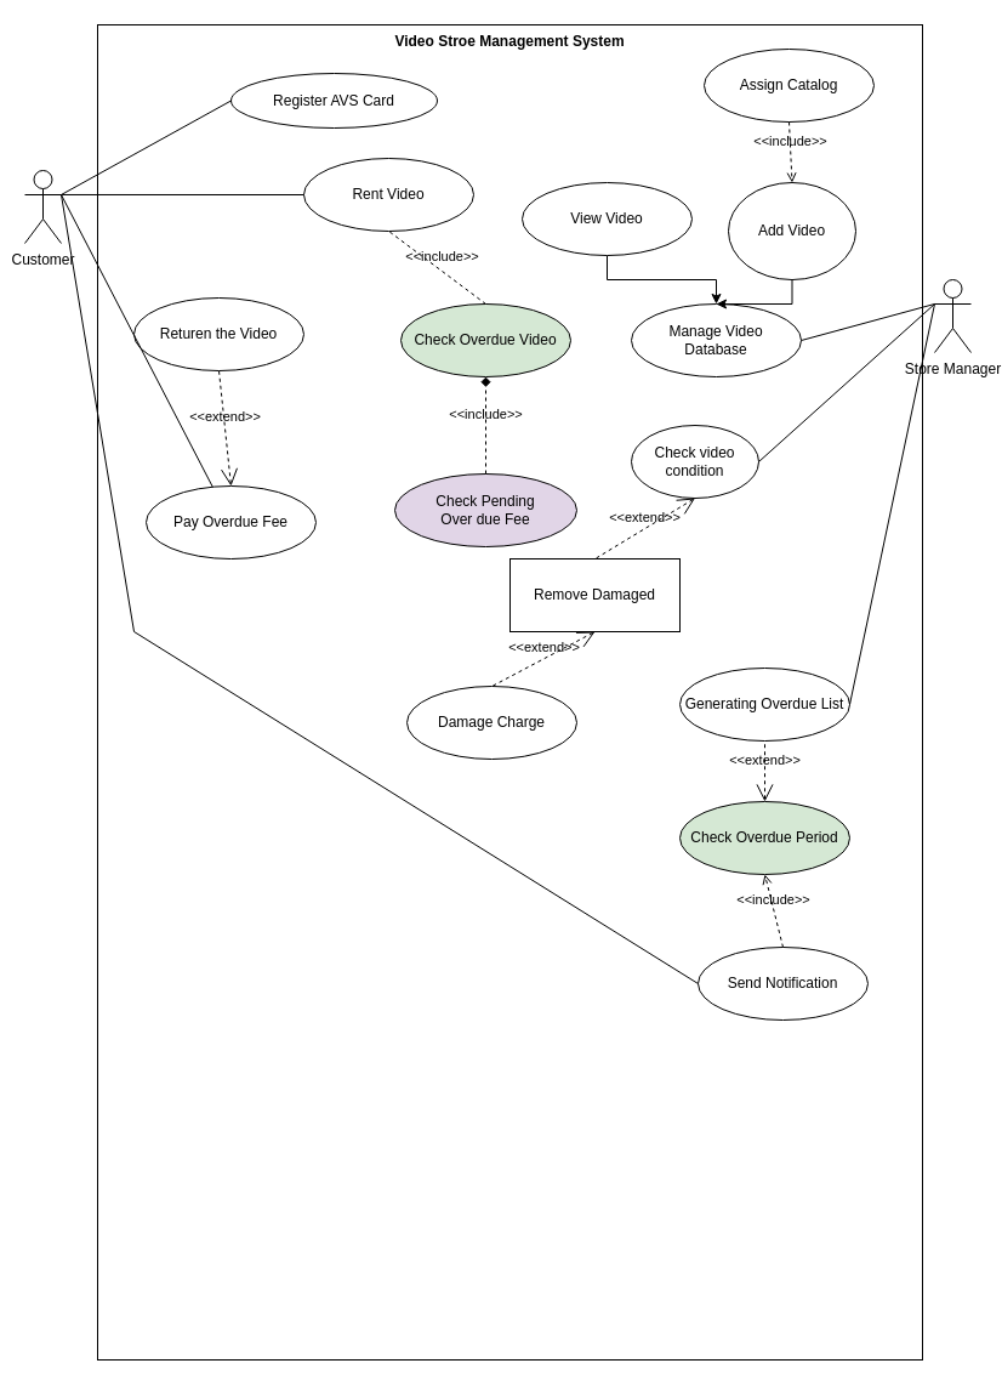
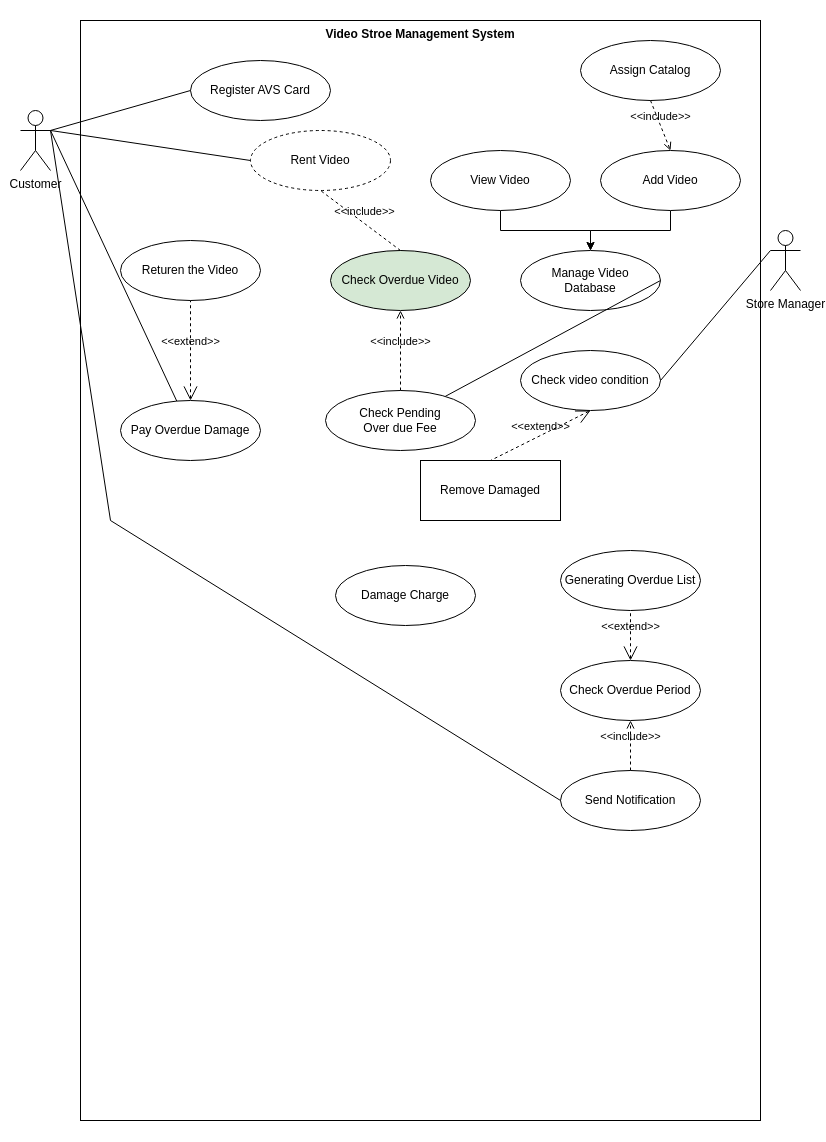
- <mxCell id="9" value="Register AVS Card" style="ellipse;whiteSpace=wrap;html=1;" vertex="1" parent="1"><mxGeometry x="190" y="60" width="170" height="45" as="geometry" /></mxCell>
+ <mxCell id="9" value="Register AVS Card" style="ellipse;whiteSpace=wrap;html=1;" vertex="1" parent="1"><mxGeometry x="190" y="60" width="140" height="60" as="geometry" /></mxCell>
- <mxCell id="15" value="Rent Video" style="ellipse;whiteSpace=wrap;html=1;" vertex="1" parent="1"><mxGeometry x="250" y="130" width="140" height="60" as="geometry" /></mxCell>
+ <mxCell id="15" value="Rent Video" style="ellipse;whiteSpace=wrap;html=1;dashed=1;" vertex="1" parent="1"><mxGeometry x="250" y="130" width="140" height="60" as="geometry" /></mxCell>
- <mxCell id="3" value="Customer" style="shape=umlActor;html=1;verticalLabelPosition=bottom;verticalAlign=top;align=center;" vertex="1" parent="1"><mxGeometry x="20" y="140" width="30" height="60" as="geometry" /></mxCell>
+ <mxCell id="3" value="Customer" style="shape=umlActor;html=1;verticalLabelPosition=bottom;verticalAlign=top;align=center;" vertex="1" parent="1"><mxGeometry x="20" y="110" width="30" height="60" as="geometry" /></mxCell>
- <mxCell id="12" value="Add Video" style="ellipse;whiteSpace=wrap;html=1;" vertex="1" parent="1"><mxGeometry x="600" y="150" width="105" height="80" as="geometry" /></mxCell>
+ <mxCell id="12" value="Add Video" style="ellipse;whiteSpace=wrap;html=1;" vertex="1" parent="1"><mxGeometry x="600" y="150" width="140" height="60" as="geometry" /></mxCell>
- <mxCell id="8" value="" style="edgeStyle=none;html=1;endArrow=none;verticalAlign=bottom;rounded=0;exitX=1;exitY=0.5;exitDx=0;exitDy=0;entryX=0;entryY=0.333;entryDx=0;entryDy=0;entryPerimeter=0;" edge="1" parent="1" source="5" target="4"><mxGeometry width="160" relative="1" as="geometry"><mxPoint x="500" y="60" as="sourcePoint" /><mxPoint x="660" y="60" as="targetPoint" /></mxGeometry></mxCell>
+ <mxCell id="8" value="" style="edgeStyle=none;html=1;endArrow=none;verticalAlign=bottom;rounded=0;exitX=1;exitY=0.5;exitDx=0;exitDy=0;" edge="1" parent="1" source="5" target="21"><mxGeometry width="160" relative="1" as="geometry"><mxPoint x="500" y="60" as="sourcePoint" /><mxPoint x="660" y="60" as="targetPoint" /></mxGeometry></mxCell>
- <mxCell id="19" value="Returen the Video" style="ellipse;whiteSpace=wrap;html=1;" vertex="1" parent="1"><mxGeometry x="110" y="245" width="140" height="60" as="geometry" /></mxCell>
+ <mxCell id="19" value="Returen the Video" style="ellipse;whiteSpace=wrap;html=1;" vertex="1" parent="1"><mxGeometry x="120" y="240" width="140" height="60" as="geometry" /></mxCell>
- <mxCell id="24" value="&amp;lt;&amp;lt;include&amp;gt;&amp;gt;" style="edgeStyle=none;html=1;endArrow=diamond;verticalAlign=bottom;dashed=1;labelBackgroundColor=none;rounded=0;exitX=0.5;exitY=0;exitDx=0;exitDy=0;entryX=0.5;entryY=1;entryDx=0;entryDy=0;" edge="1" parent="1" source="21" target="17"><mxGeometry width="160" relative="1" as="geometry"><mxPoint x="500" y="370" as="sourcePoint" /><mxPoint x="660" y="370" as="targetPoint" /></mxGeometry></mxCell>
+ <mxCell id="24" value="&amp;lt;&amp;lt;include&amp;gt;&amp;gt;" style="edgeStyle=none;html=1;endArrow=open;verticalAlign=bottom;dashed=1;labelBackgroundColor=none;rounded=0;exitX=0.5;exitY=0;exitDx=0;exitDy=0;entryX=0.5;entryY=1;entryDx=0;entryDy=0;" edge="1" parent="1" source="21" target="17"><mxGeometry width="160" relative="1" as="geometry"><mxPoint x="500" y="370" as="sourcePoint" /><mxPoint x="660" y="370" as="targetPoint" /></mxGeometry></mxCell>
- <mxCell id="32" value="Check video condition" style="ellipse;whiteSpace=wrap;html=1;" vertex="1" parent="1"><mxGeometry x="520" y="350" width="105" height="60" as="geometry" /></mxCell>
+ <mxCell id="32" value="Check video condition" style="ellipse;whiteSpace=wrap;html=1;" vertex="1" parent="1"><mxGeometry x="520" y="350" width="140" height="60" as="geometry" /></mxCell>
- <mxCell id="26" value="" style="edgeStyle=none;html=1;endArrow=none;verticalAlign=bottom;rounded=0;entryX=0;entryY=0.333;entryDx=0;entryDy=0;entryPerimeter=0;exitX=1;exitY=0.5;exitDx=0;exitDy=0;" edge="1" parent="1" source="25" target="4"><mxGeometry width="160" relative="1" as="geometry"><mxPoint x="500" y="370" as="sourcePoint" /><mxPoint x="660" y="370" as="targetPoint" /></mxGeometry></mxCell>
- <mxCell id="21" value="Check Pending&lt;div&gt;Over due Fee&lt;/div&gt;" style="ellipse;whiteSpace=wrap;html=1;fillColor=#e1d5e7;" vertex="1" parent="1"><mxGeometry x="325" y="390" width="150" height="60" as="geometry" /></mxCell>
+ <mxCell id="21" value="Check Pending&lt;div&gt;Over due Fee&lt;/div&gt;" style="ellipse;whiteSpace=wrap;html=1;" vertex="1" parent="1"><mxGeometry x="325" y="390" width="150" height="60" as="geometry" /></mxCell>
- <mxCell id="20" value="Pay Overdue Fee" style="ellipse;whiteSpace=wrap;html=1;" vertex="1" parent="1"><mxGeometry x="120" y="400" width="140" height="60" as="geometry" /></mxCell>
+ <mxCell id="20" value="Pay Overdue Damage" style="ellipse;whiteSpace=wrap;html=1;" vertex="1" parent="1"><mxGeometry x="120" y="400" width="140" height="60" as="geometry" /></mxCell>
- <mxCell id="37" value="&amp;lt;&amp;lt;extend&amp;gt;&amp;gt;" style="edgeStyle=none;html=1;startArrow=open;endArrow=none;startSize=12;verticalAlign=bottom;dashed=1;labelBackgroundColor=none;rounded=0;exitX=0.5;exitY=1;exitDx=0;exitDy=0;entryX=0.5;entryY=0;entryDx=0;entryDy=0;" edge="1" parent="1" source="34" target="36"><mxGeometry width="160" relative="1" as="geometry"><mxPoint x="500" y="540" as="sourcePoint" /><mxPoint x="660" y="540" as="targetPoint" /></mxGeometry></mxCell>
- <mxCell id="27" value="Check Overdue Period" style="ellipse;whiteSpace=wrap;html=1;fillColor=#d5e8d4;" vertex="1" parent="1"><mxGeometry x="560" y="660" width="140" height="60" as="geometry" /></mxCell>
+ <mxCell id="27" value="Check Overdue Period" style="ellipse;whiteSpace=wrap;html=1;" vertex="1" parent="1"><mxGeometry x="560" y="660" width="140" height="60" as="geometry" /></mxCell>
- <mxCell id="29" value="Send Notification" style="ellipse;whiteSpace=wrap;html=1;" vertex="1" parent="1"><mxGeometry x="575" y="780" width="140" height="60" as="geometry" /></mxCell>
+ <mxCell id="29" value="Send Notification" style="ellipse;whiteSpace=wrap;html=1;" vertex="1" parent="1"><mxGeometry x="560" y="770" width="140" height="60" as="geometry" /></mxCell>
